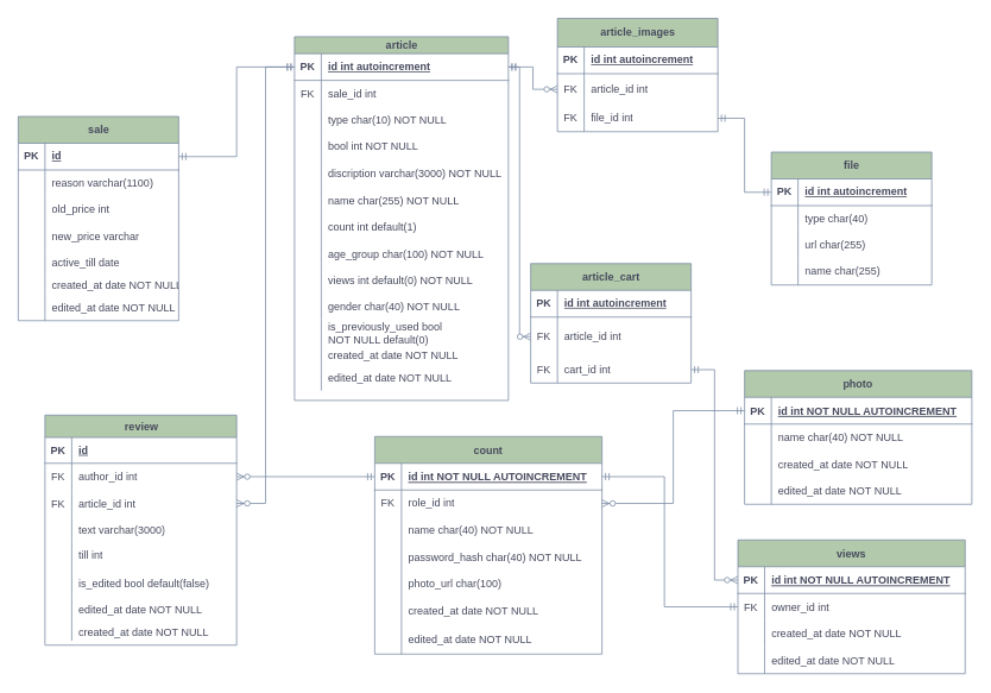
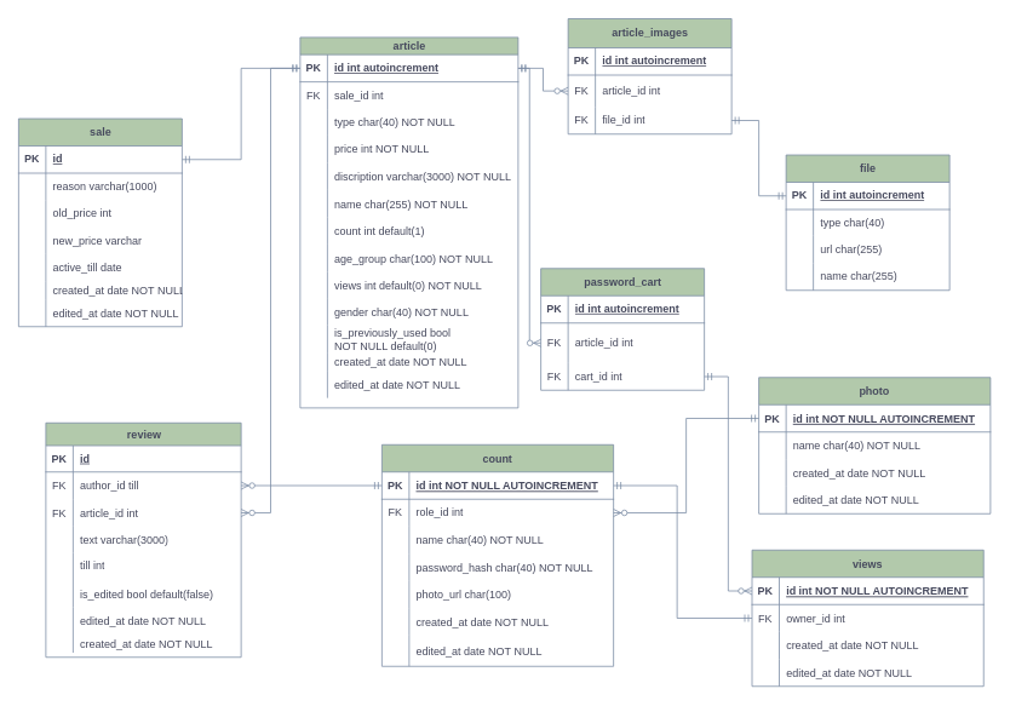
- <mxCell id="11" value="type char(10) NOT NULL" style="shape=partialRectangle;connectable=0;fillColor=none;top=0;left=0;bottom=0;right=0;align=left;spacingLeft=6;overflow=hidden;whiteSpace=wrap;html=1;rounded=0;labelBackgroundColor=none;strokeColor=#788AA3;fontColor=#46495D;" parent="9" vertex="1"><mxGeometry x="30" width="210" height="29" as="geometry"><mxRectangle width="210" height="29" as="alternateBounds" /></mxGeometry></mxCell>
+ <mxCell id="11" value="type char(40) NOT NULL" style="shape=partialRectangle;connectable=0;fillColor=none;top=0;left=0;bottom=0;right=0;align=left;spacingLeft=6;overflow=hidden;whiteSpace=wrap;html=1;rounded=0;labelBackgroundColor=none;strokeColor=#788AA3;fontColor=#46495D;" parent="9" vertex="1"><mxGeometry x="30" width="210" height="29" as="geometry"><mxRectangle width="210" height="29" as="alternateBounds" /></mxGeometry></mxCell>
- <mxCell id="14" value="bool int NOT NULL" style="shape=partialRectangle;connectable=0;fillColor=none;top=0;left=0;bottom=0;right=0;align=left;spacingLeft=6;overflow=hidden;whiteSpace=wrap;html=1;rounded=0;labelBackgroundColor=none;strokeColor=#788AA3;fontColor=#46495D;" parent="12" vertex="1"><mxGeometry x="30" width="210" height="30" as="geometry"><mxRectangle width="210" height="30" as="alternateBounds" /></mxGeometry></mxCell>
+ <mxCell id="14" value="price int NOT NULL" style="shape=partialRectangle;connectable=0;fillColor=none;top=0;left=0;bottom=0;right=0;align=left;spacingLeft=6;overflow=hidden;whiteSpace=wrap;html=1;rounded=0;labelBackgroundColor=none;strokeColor=#788AA3;fontColor=#46495D;" parent="12" vertex="1"><mxGeometry x="30" width="210" height="30" as="geometry"><mxRectangle width="210" height="30" as="alternateBounds" /></mxGeometry></mxCell>
- <mxCell id="136" value="reason varchar(1100)" style="shape=partialRectangle;connectable=0;fillColor=none;top=0;left=0;bottom=0;right=0;align=left;spacingLeft=6;overflow=hidden;whiteSpace=wrap;html=1;rounded=0;labelBackgroundColor=none;strokeColor=#788AA3;fontColor=#46495D;" parent="134" vertex="1"><mxGeometry x="30" width="150" height="30" as="geometry"><mxRectangle width="150" height="30" as="alternateBounds" /></mxGeometry></mxCell>
+ <mxCell id="136" value="reason varchar(1000)" style="shape=partialRectangle;connectable=0;fillColor=none;top=0;left=0;bottom=0;right=0;align=left;spacingLeft=6;overflow=hidden;whiteSpace=wrap;html=1;rounded=0;labelBackgroundColor=none;strokeColor=#788AA3;fontColor=#46495D;" parent="134" vertex="1"><mxGeometry x="30" width="150" height="30" as="geometry"><mxRectangle width="150" height="30" as="alternateBounds" /></mxGeometry></mxCell>
- <mxCell id="166" value="article_cart" style="shape=table;startSize=30;container=1;collapsible=1;childLayout=tableLayout;fixedRows=1;rowLines=0;fontStyle=1;align=center;resizeLast=1;html=1;rounded=0;labelBackgroundColor=none;fillColor=#B2C9AB;strokeColor=#788AA3;fontColor=#46495D;" parent="1" vertex="1"><mxGeometry x="595" y="295" width="180" height="134" as="geometry" /></mxCell>
+ <mxCell id="166" value="password_cart" style="shape=table;startSize=30;container=1;collapsible=1;childLayout=tableLayout;fixedRows=1;rowLines=0;fontStyle=1;align=center;resizeLast=1;html=1;rounded=0;labelBackgroundColor=none;fillColor=#B2C9AB;strokeColor=#788AA3;fontColor=#46495D;" parent="1" vertex="1"><mxGeometry x="595" y="295" width="180" height="134" as="geometry" /></mxCell>
- <mxCell id="73" value="author_id int" style="shape=partialRectangle;connectable=0;fillColor=none;top=0;left=0;bottom=0;right=0;align=left;spacingLeft=6;overflow=hidden;whiteSpace=wrap;html=1;rounded=0;labelBackgroundColor=none;strokeColor=#788AA3;fontColor=#46495D;" parent="71" vertex="1"><mxGeometry x="30" width="185" height="30" as="geometry"><mxRectangle width="185" height="30" as="alternateBounds" /></mxGeometry></mxCell>
+ <mxCell id="73" value="author_id till" style="shape=partialRectangle;connectable=0;fillColor=none;top=0;left=0;bottom=0;right=0;align=left;spacingLeft=6;overflow=hidden;whiteSpace=wrap;html=1;rounded=0;labelBackgroundColor=none;strokeColor=#788AA3;fontColor=#46495D;" parent="71" vertex="1"><mxGeometry x="30" width="185" height="30" as="geometry"><mxRectangle width="185" height="30" as="alternateBounds" /></mxGeometry></mxCell>
